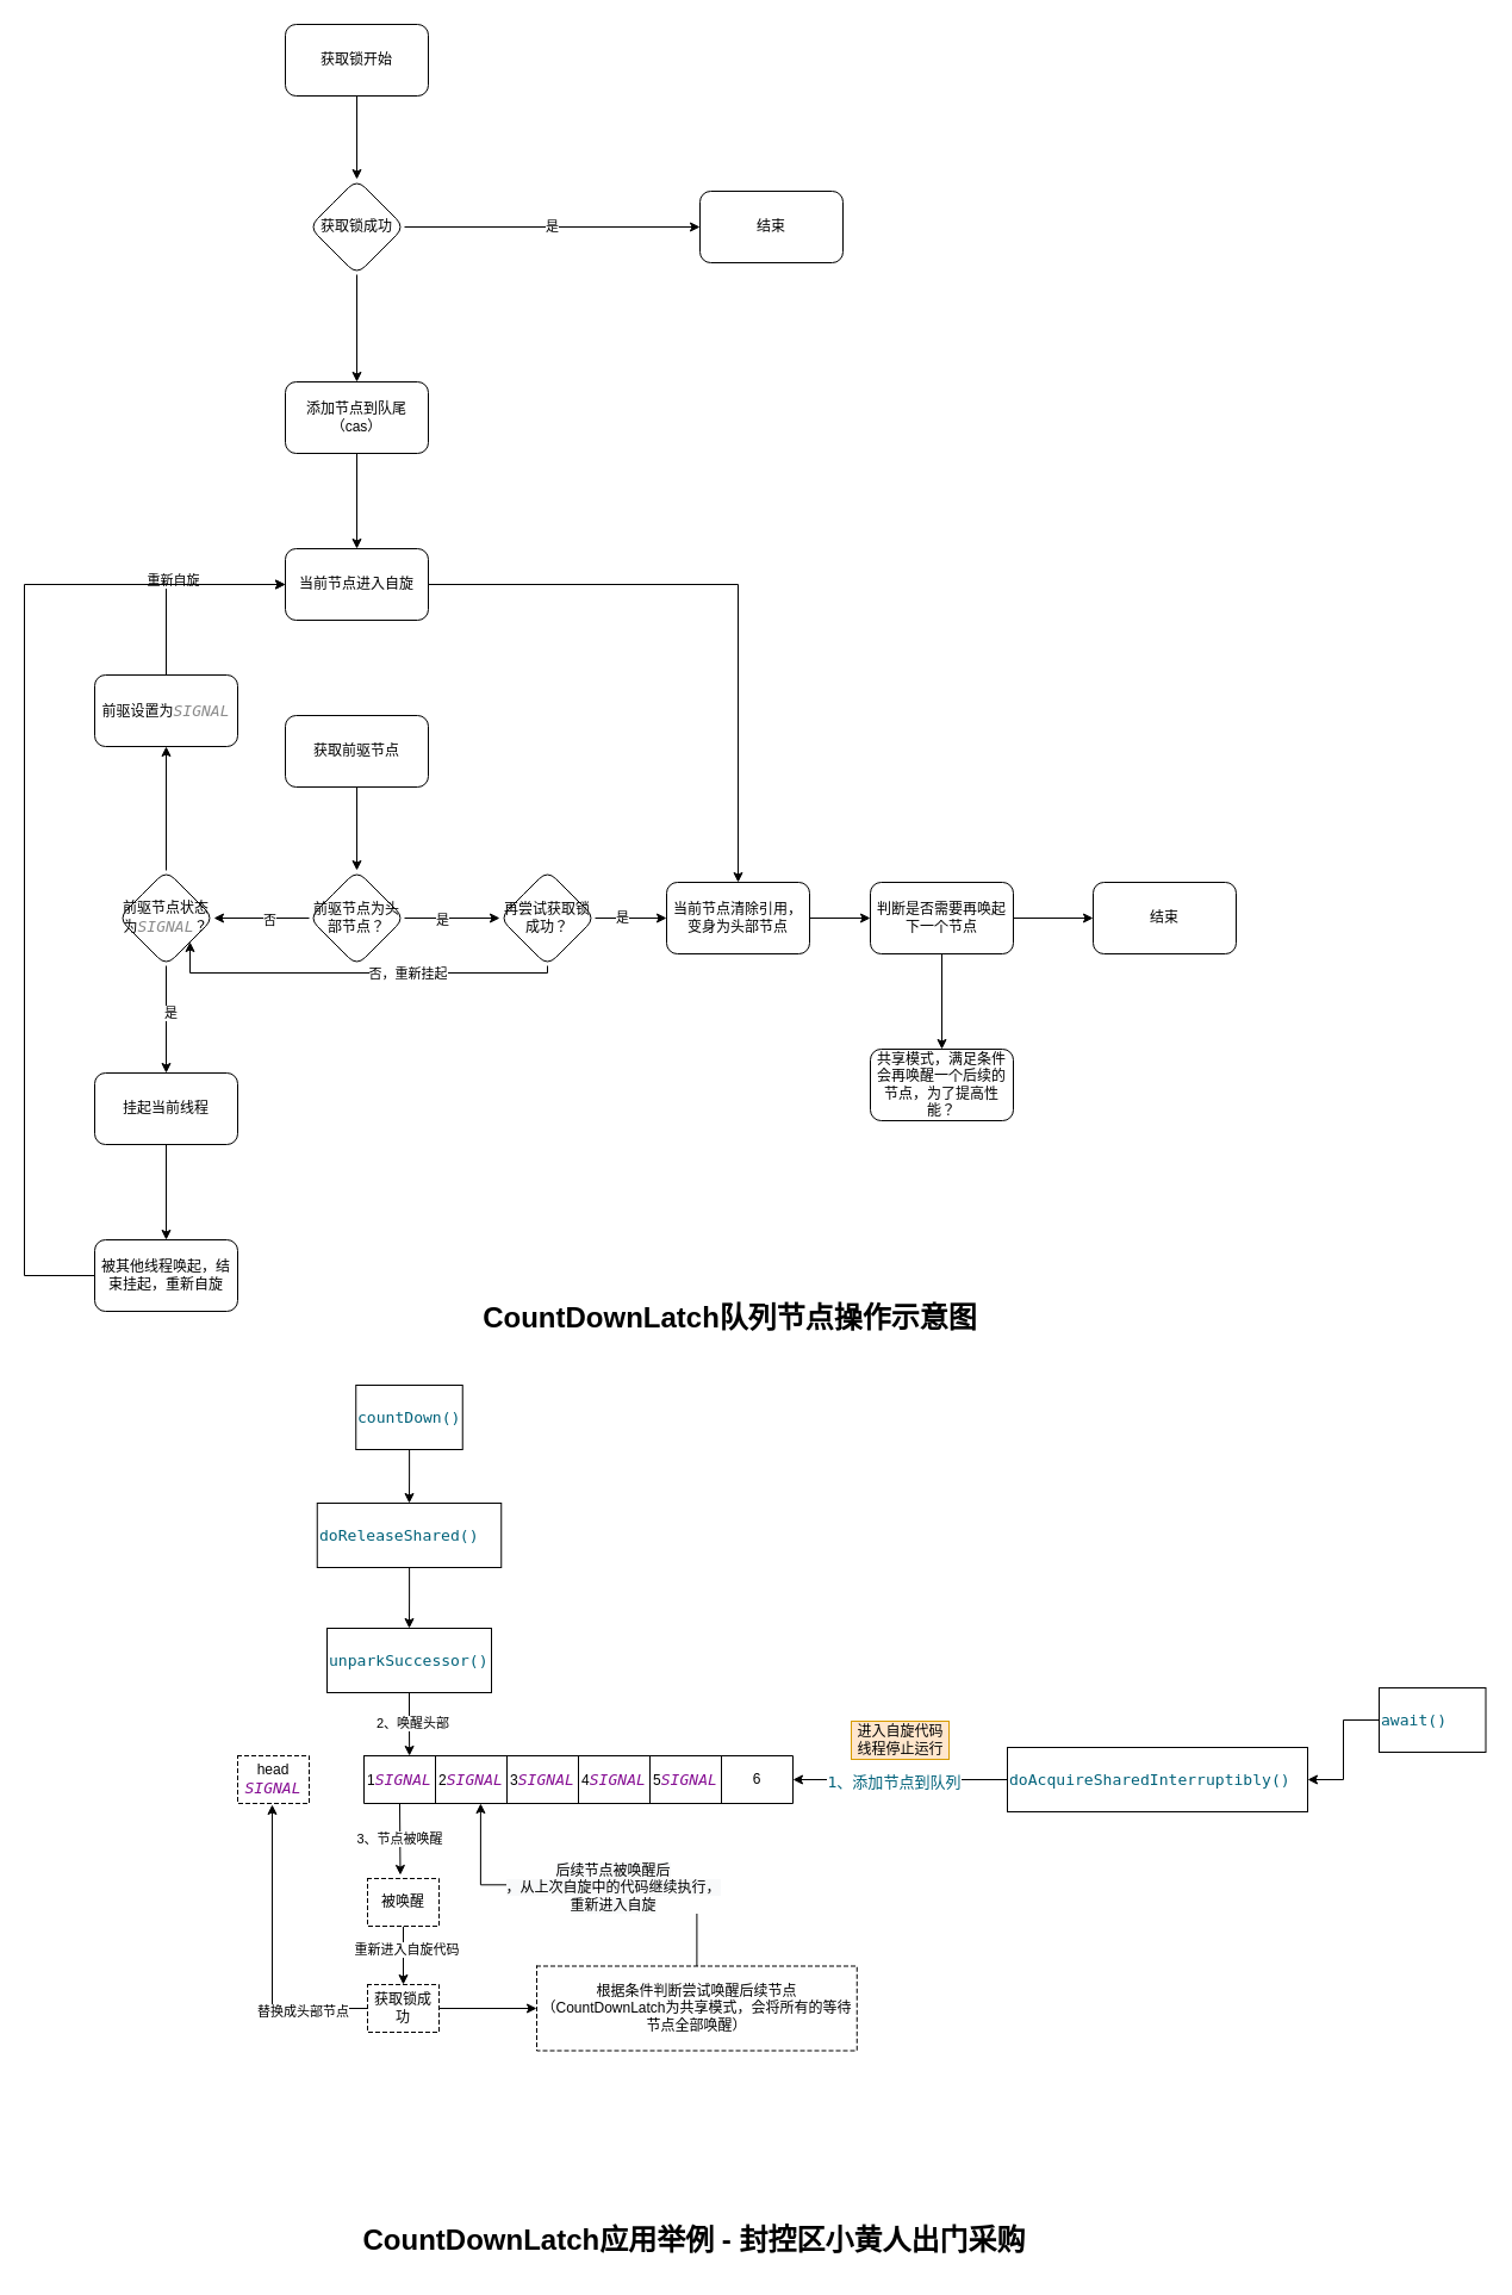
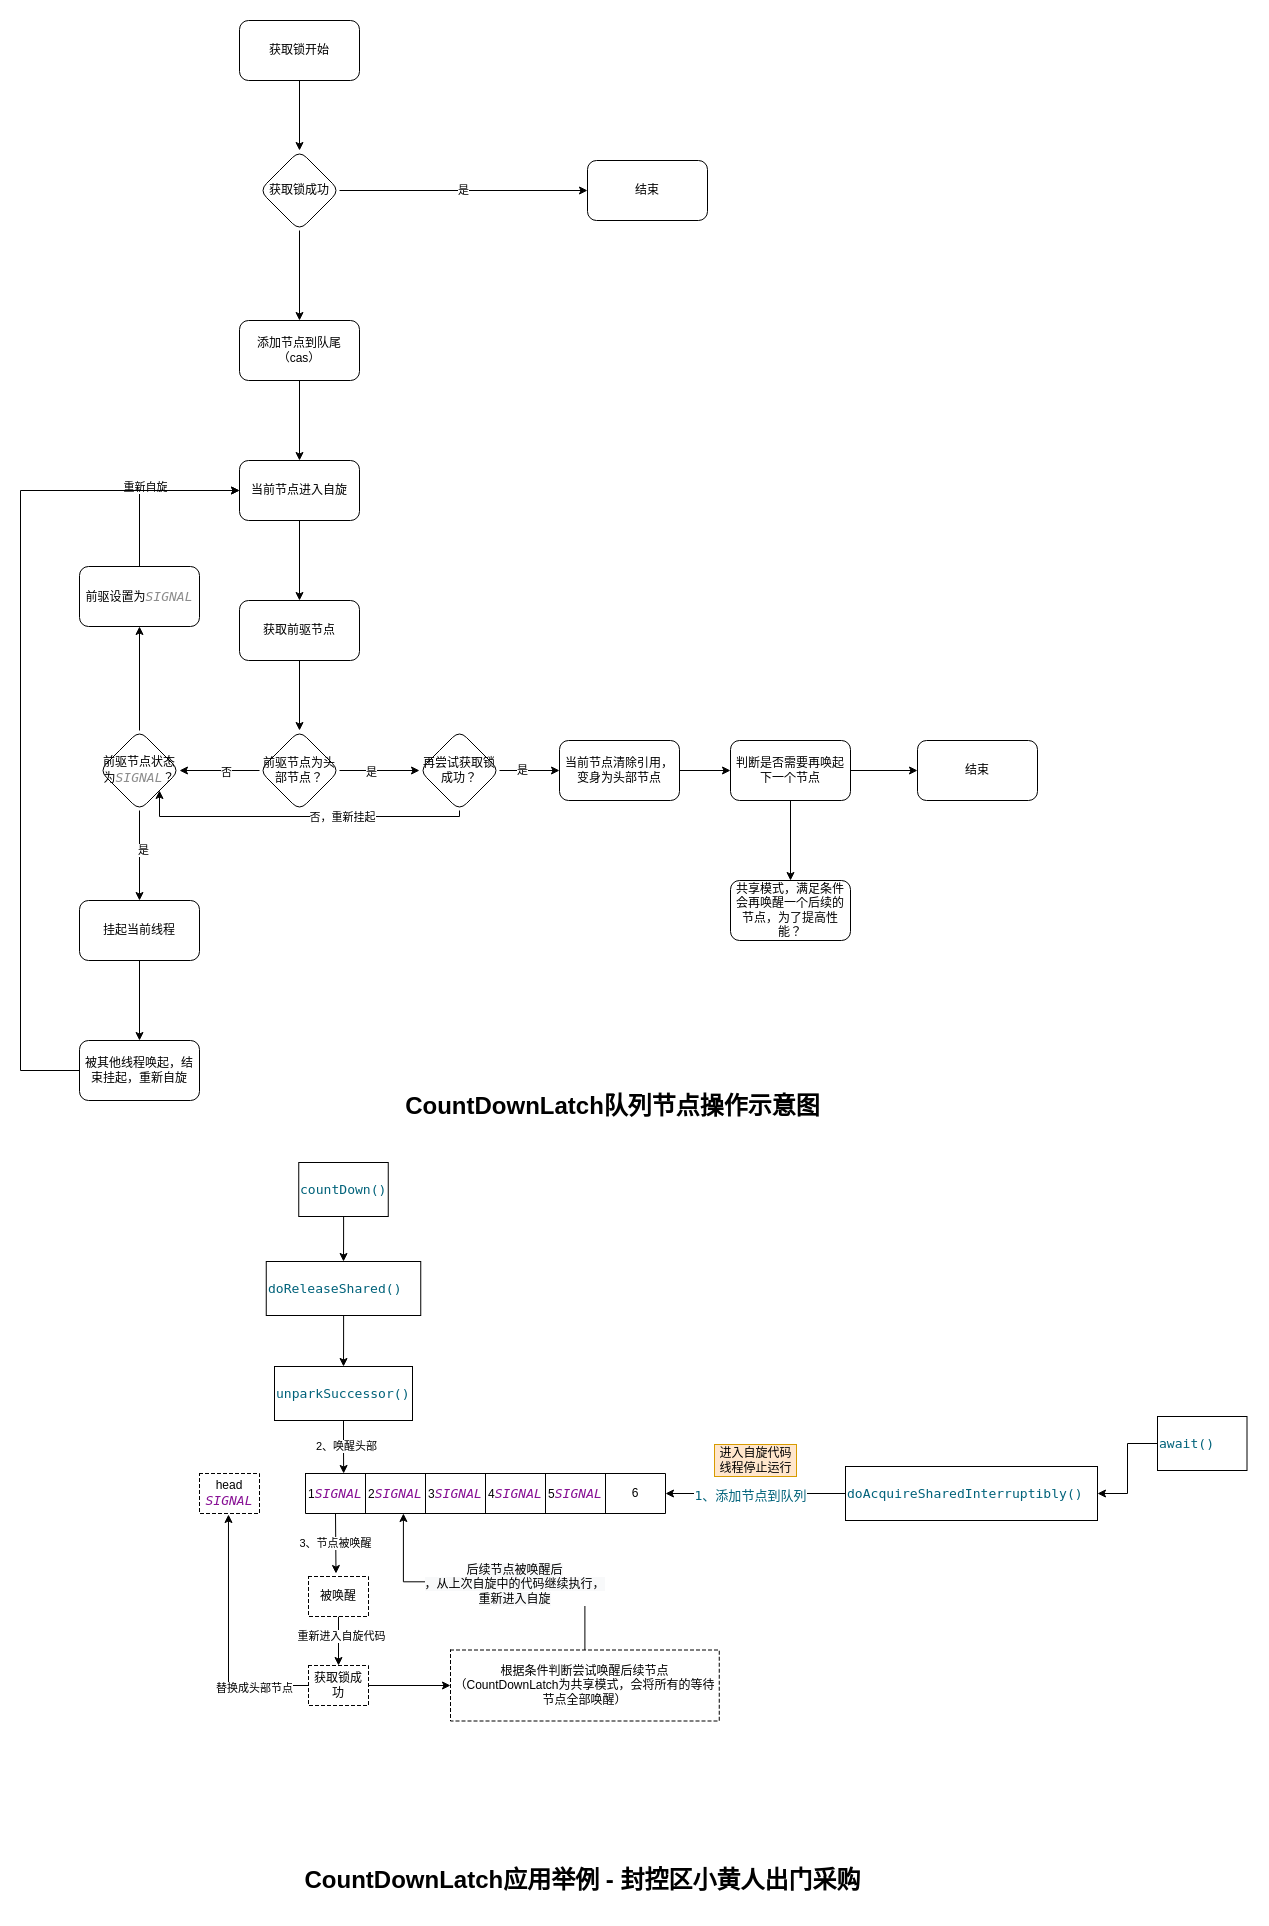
- <mxCell id="10" value="" style="edgeStyle=orthogonalEdgeStyle;rounded=0;orthogonalLoop=1;jettySize=auto;html=1;" edge="1" parent="1" source="11" target="34"><mxGeometry relative="1" as="geometry" /></mxCell>
+ <mxCell id="10" value="" style="edgeStyle=orthogonalEdgeStyle;rounded=0;orthogonalLoop=1;jettySize=auto;html=1;" edge="1" parent="1" source="11" target="13"><mxGeometry relative="1" as="geometry" /></mxCell>
